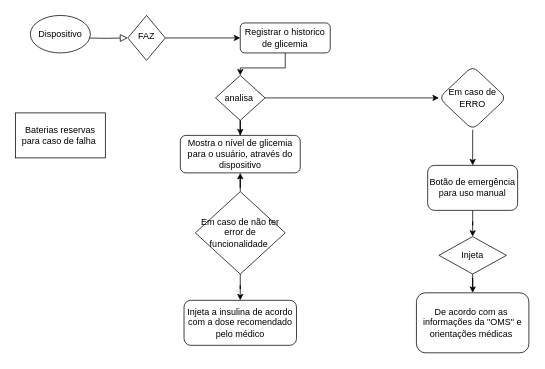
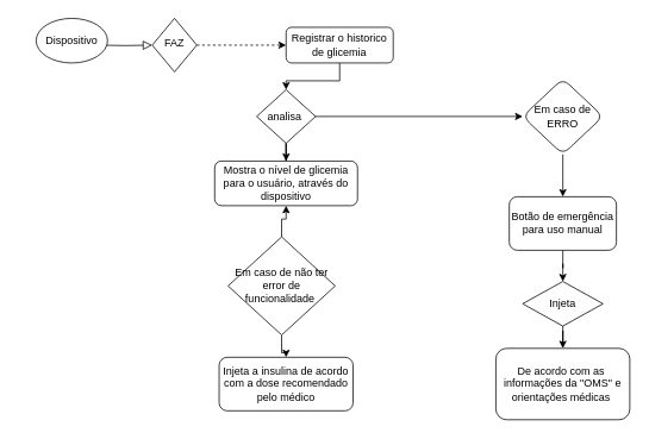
- <mxCell id="3" style="edgeStyle=orthogonalEdgeStyle;rounded=0;orthogonalLoop=1;jettySize=auto;html=1;" edge="1" parent="1" source="4" target="6"><mxGeometry relative="1" as="geometry" /></mxCell>
+ <mxCell id="3" style="edgeStyle=orthogonalEdgeStyle;rounded=0;orthogonalLoop=1;jettySize=auto;html=1;dashed=1;" edge="1" parent="1" source="4" target="6"><mxGeometry relative="1" as="geometry" /></mxCell>
- <mxCell id="15" value="Baterias reservas para caso de falha&amp;nbsp;" style="rounded=0;whiteSpace=wrap;html=1;" vertex="1" parent="1"><mxGeometry x="20" y="150" width="120" height="60" as="geometry" /></mxCell>
- <mxCell id="23" value="Em caso de não ter error de funcionalidade&amp;nbsp;" style="rhombus;whiteSpace=wrap;html=1;" vertex="1" parent="1"><mxGeometry x="260" y="255" width="120" height="110" as="geometry" /></mxCell>
+ <mxCell id="23" value="Em caso de não ter error de funcionalidade&amp;nbsp;" style="rhombus;whiteSpace=wrap;html=1;" vertex="1" parent="1"><mxGeometry x="255" y="265" width="120" height="110" as="geometry" /></mxCell>
